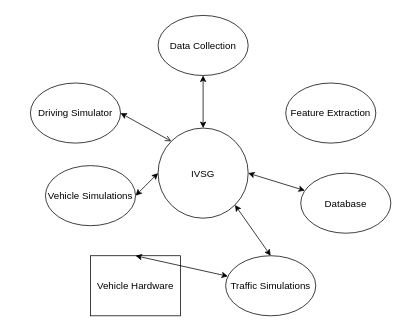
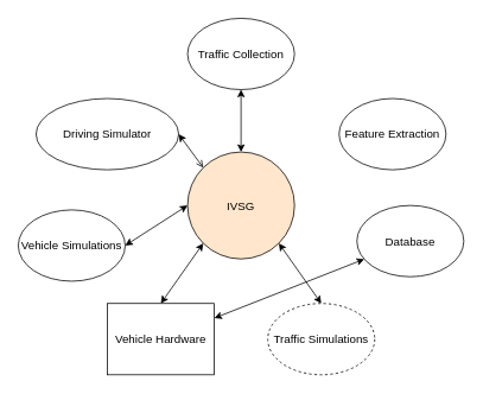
- <mxCell id="6" value="&lt;font style=&quot;font-size: 13px&quot;&gt;Data Collection&lt;/font&gt;" style="ellipse;whiteSpace=wrap;html=1;" parent="1" vertex="1"><mxGeometry x="210" y="20" width="120" height="80" as="geometry" /></mxCell>
+ <mxCell id="6" value="&lt;font style=&quot;font-size: 13px&quot;&gt;Traffic Collection&lt;/font&gt;" style="ellipse;whiteSpace=wrap;html=1;" parent="1" vertex="1"><mxGeometry x="210" y="20" width="120" height="80" as="geometry" /></mxCell>
- <mxCell id="8" value="&lt;font style=&quot;font-size: 13px&quot;&gt;Driving Simulator&lt;/font&gt;" style="ellipse;whiteSpace=wrap;html=1;" parent="1" vertex="1"><mxGeometry x="40" y="110" width="120" height="80" as="geometry" /></mxCell>
+ <mxCell id="8" value="&lt;font style=&quot;font-size: 13px&quot;&gt;Driving Simulator&lt;/font&gt;" style="ellipse;whiteSpace=wrap;html=1;" parent="1" vertex="1"><mxGeometry x="40" y="110" width="160" height="80" as="geometry" /></mxCell>
- <mxCell id="9" value="&lt;font style=&quot;font-size: 13px&quot;&gt;IVSG&lt;/font&gt;" style="ellipse;whiteSpace=wrap;html=1;aspect=fixed;" parent="1" vertex="1"><mxGeometry x="210" y="170" width="120" height="120" as="geometry" /></mxCell>
+ <mxCell id="9" value="&lt;font style=&quot;font-size: 13px&quot;&gt;IVSG&lt;/font&gt;" style="ellipse;whiteSpace=wrap;html=1;aspect=fixed;fillColor=#ffe6cc;" parent="1" vertex="1"><mxGeometry x="210" y="170" width="120" height="120" as="geometry" /></mxCell>
- <mxCell id="13" value="" style="endArrow=classic;startArrow=classic;html=1;entryX=1;entryY=0.5;entryDx=0;entryDy=0;" parent="1" source="2" target="9" edge="1"><mxGeometry width="50" height="50" relative="1" as="geometry"><mxPoint x="237.574" y="282.426" as="sourcePoint" /><mxPoint x="160" y="285" as="targetPoint" /></mxGeometry></mxCell>
+ <mxCell id="13" value="" style="endArrow=classic;startArrow=classic;html=1;" parent="1" source="2" target="3" edge="1"><mxGeometry width="50" height="50" relative="1" as="geometry"><mxPoint x="237.574" y="282.426" as="sourcePoint" /><mxPoint x="160" y="285" as="targetPoint" /></mxGeometry></mxCell>
- <mxCell id="4" value="&lt;font style=&quot;font-size: 13px&quot;&gt;Vehicle Simulations&lt;/font&gt;" style="ellipse;whiteSpace=wrap;html=1;" parent="1" vertex="1"><mxGeometry x="60" y="220" width="120" height="80" as="geometry" /></mxCell>
+ <mxCell id="4" value="&lt;font style=&quot;font-size: 13px&quot;&gt;Vehicle Simulations&lt;/font&gt;" style="ellipse;whiteSpace=wrap;html=1;" parent="1" vertex="1"><mxGeometry x="20" y="235" width="120" height="80" as="geometry" /></mxCell>
- <mxCell id="15" value="" style="endArrow=classic;startArrow=classic;html=1;exitX=0.5;exitY=0;exitDx=0;exitDy=0;" parent="1" source="3" target="7" edge="1"><mxGeometry width="50" height="50" relative="1" as="geometry"><mxPoint x="370" y="360" as="sourcePoint" /><mxPoint x="322.426" y="282.426" as="targetPoint" /></mxGeometry></mxCell>
+ <mxCell id="15" value="" style="endArrow=classic;startArrow=classic;html=1;entryX=0;entryY=1;entryDx=0;entryDy=0;exitX=0.5;exitY=0;exitDx=0;exitDy=0;" parent="1" source="3" target="9" edge="1"><mxGeometry width="50" height="50" relative="1" as="geometry"><mxPoint x="370" y="360" as="sourcePoint" /><mxPoint x="322.426" y="282.426" as="targetPoint" /></mxGeometry></mxCell>
- <mxCell id="7" value="&lt;font style=&quot;font-size: 13px&quot;&gt;Traffic Simulations&lt;/font&gt;" style="ellipse;whiteSpace=wrap;html=1;" parent="1" vertex="1"><mxGeometry x="300" y="340" width="120" height="80" as="geometry" /></mxCell>
+ <mxCell id="7" value="&lt;font style=&quot;font-size: 13px&quot;&gt;Traffic Simulations&lt;/font&gt;" style="ellipse;whiteSpace=wrap;html=1;dashed=1;" parent="1" vertex="1"><mxGeometry x="300" y="340" width="120" height="80" as="geometry" /></mxCell>
